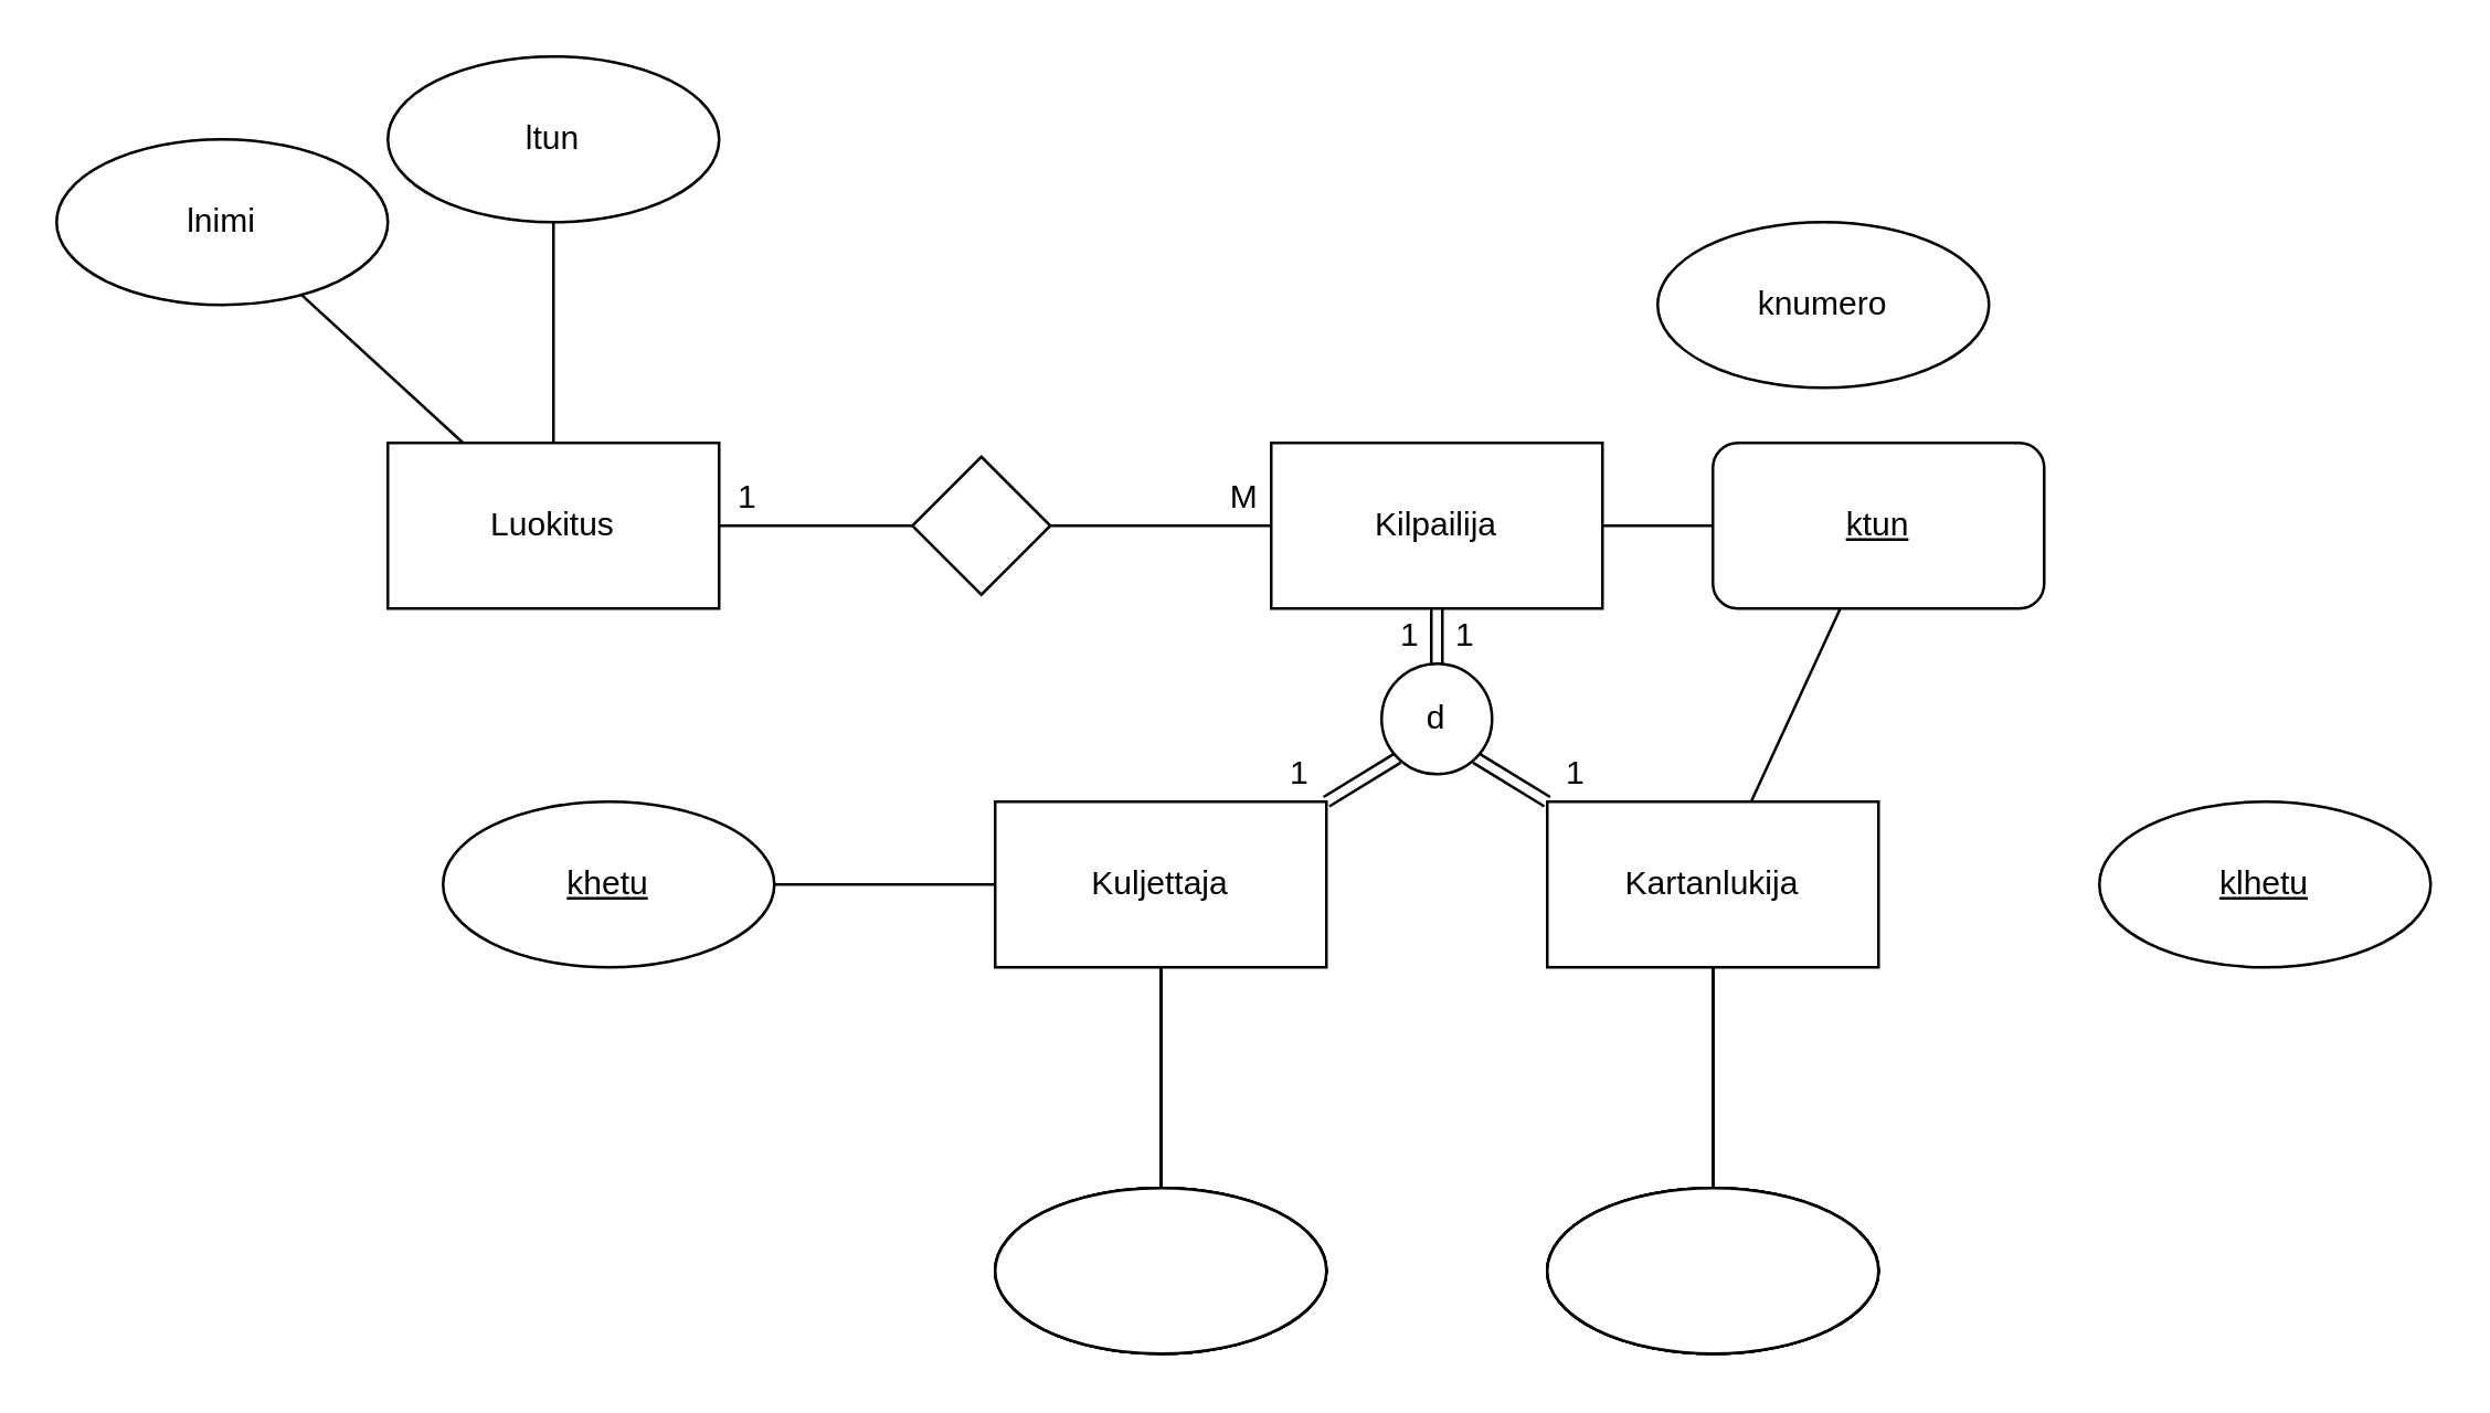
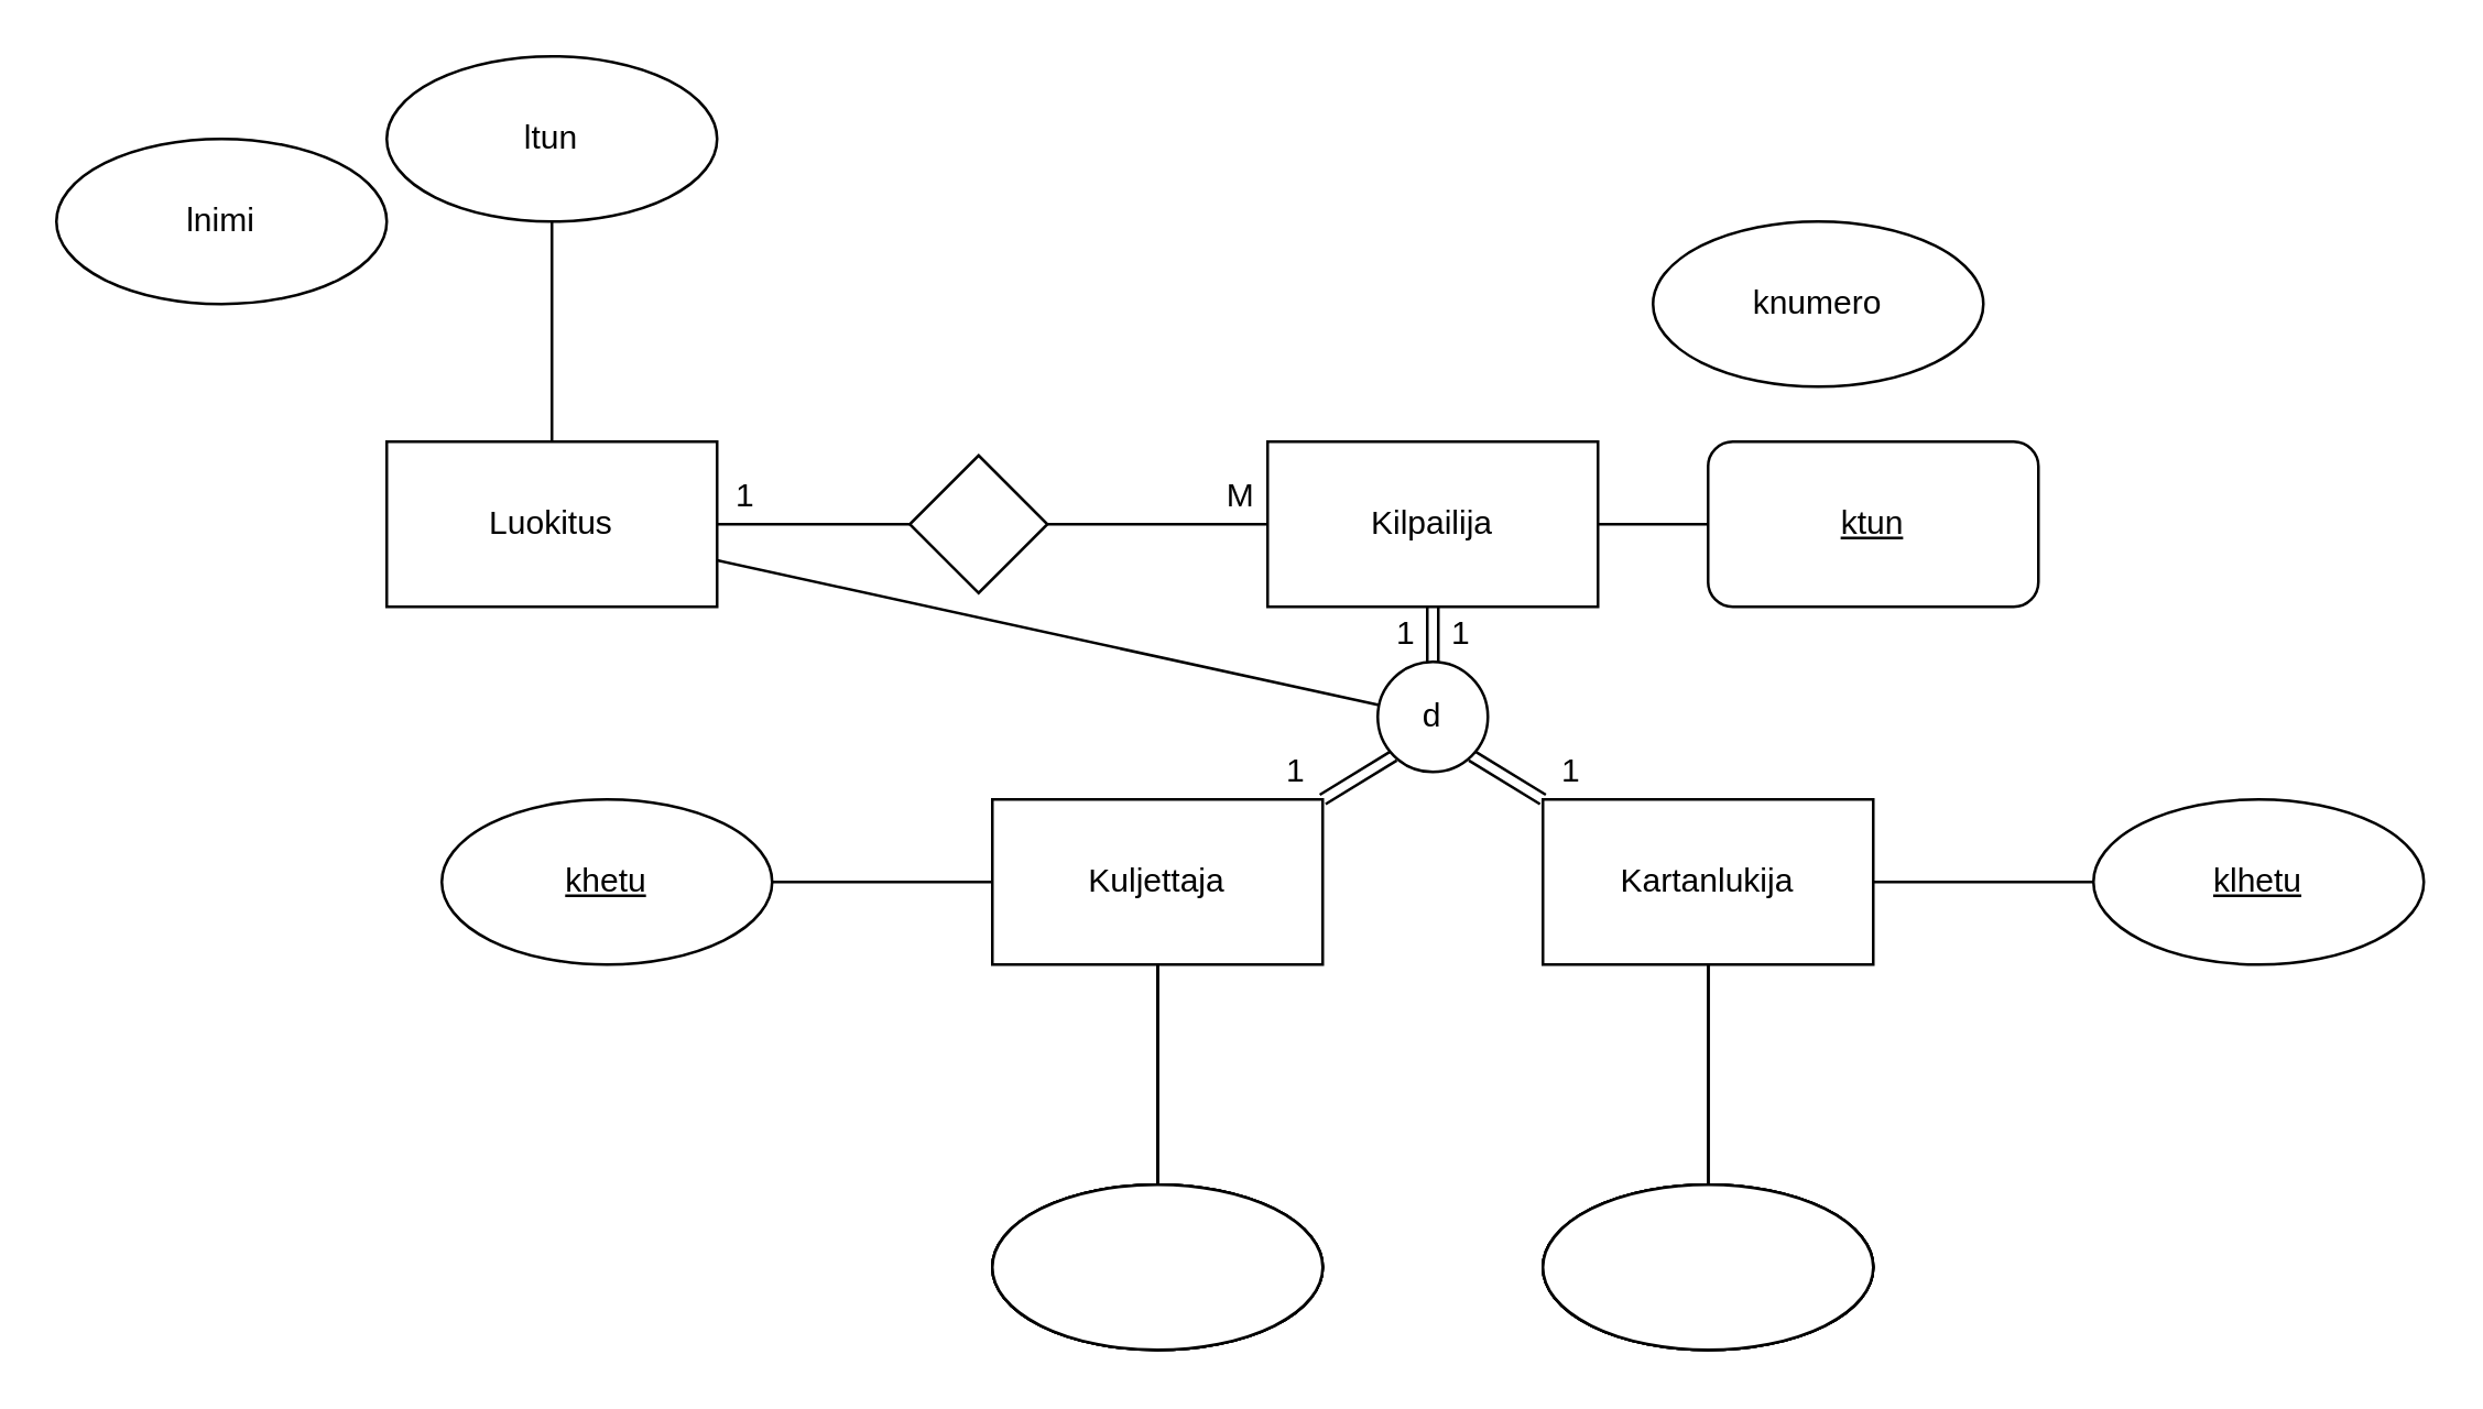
- <mxCell id="29" value="" style="edgeStyle=none;rounded=0;orthogonalLoop=1;jettySize=auto;html=1;endArrow=none;endFill=0;" edge="1" parent="1" source="30" target="34"><mxGeometry relative="1" as="geometry" /></mxCell>
+ <mxCell id="29" value="" style="edgeStyle=none;rounded=0;orthogonalLoop=1;jettySize=auto;html=1;endArrow=none;endFill=0;" edge="1" parent="1" source="30" target="20"><mxGeometry relative="1" as="geometry" /></mxCell>
- <mxCell id="6" value="" style="edgeStyle=none;rounded=0;orthogonalLoop=1;jettySize=auto;html=1;endArrow=none;endFill=0;" edge="1" parent="1" source="11" target="25"><mxGeometry relative="1" as="geometry" /></mxCell>
+ <mxCell id="6" value="" style="edgeStyle=none;rounded=0;orthogonalLoop=1;jettySize=auto;html=1;endArrow=none;endFill=0;" edge="1" parent="1" source="11" target="27"><mxGeometry relative="1" as="geometry" /></mxCell>
